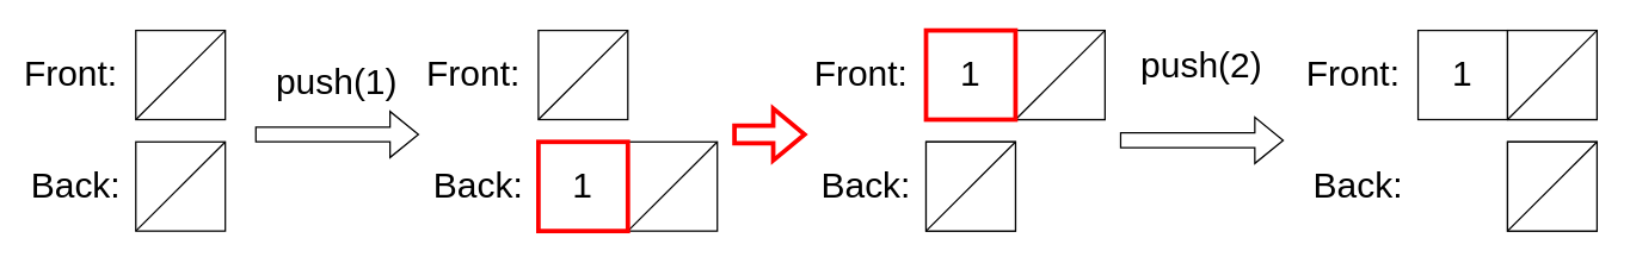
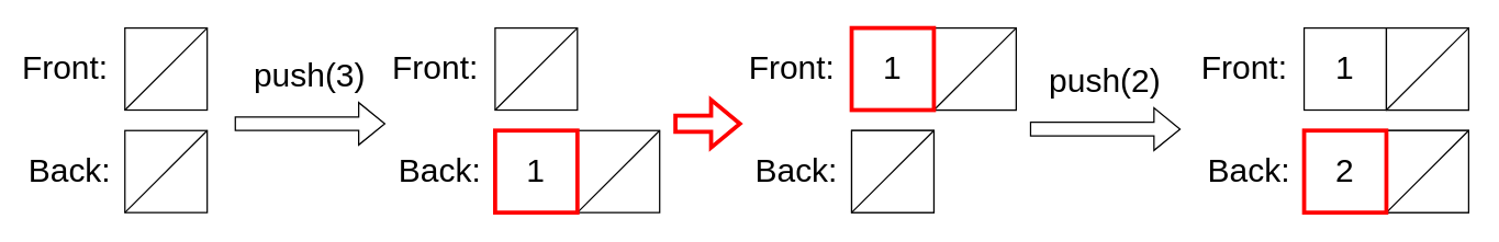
- <mxCell id="14" value="&lt;font style=&quot;font-size: 24px;&quot;&gt;push(2)&lt;/font&gt;" style="text;html=1;strokeColor=none;fillColor=none;align=center;verticalAlign=middle;whiteSpace=wrap;rounded=0;" parent="1" vertex="1"><mxGeometry x="760" y="29" width="90" height="30" as="geometry" /></mxCell>
+ <mxCell id="14" value="&lt;font style=&quot;font-size: 24px;&quot;&gt;push(2)&lt;/font&gt;" style="text;html=1;strokeColor=none;fillColor=none;align=center;verticalAlign=middle;whiteSpace=wrap;rounded=0;" parent="1" vertex="1"><mxGeometry x="760" y="44" width="90" height="30" as="geometry" /></mxCell>
- <mxCell id="7" value="&lt;font style=&quot;font-size: 24px;&quot;&gt;push(1)&lt;/font&gt;" style="text;html=1;strokeColor=none;fillColor=none;align=center;verticalAlign=middle;whiteSpace=wrap;rounded=0;" parent="1" vertex="1"><mxGeometry x="180" y="40" width="90" height="30" as="geometry" /></mxCell>
+ <mxCell id="7" value="&lt;font style=&quot;font-size: 24px;&quot;&gt;push(3)&lt;/font&gt;" style="text;html=1;strokeColor=none;fillColor=none;align=center;verticalAlign=middle;whiteSpace=wrap;rounded=0;" parent="1" vertex="1"><mxGeometry x="180" y="40" width="90" height="30" as="geometry" /></mxCell>
+ <mxCell id="44" value="2" style="rounded=0;whiteSpace=wrap;html=1;fontSize=24;strokeColor=#FF0000;strokeWidth=3;" parent="1" vertex="1"><mxGeometry x="950" y="95" width="60" height="60" as="geometry" /></mxCell>
